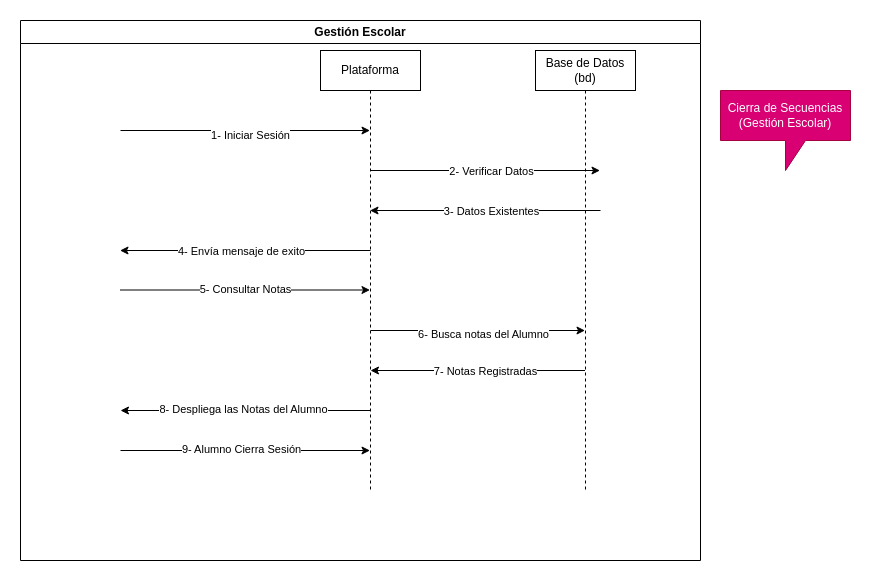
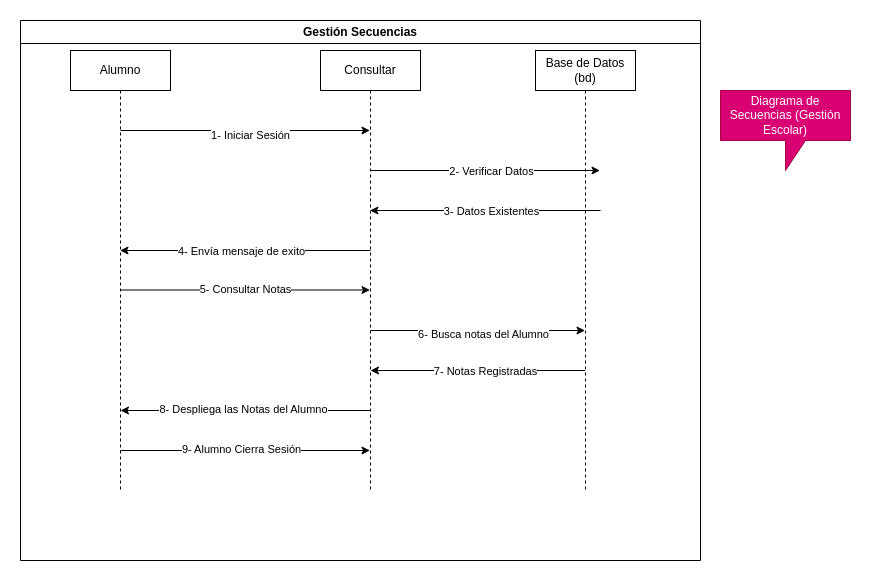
- <mxCell id="2" value="Gestión Escolar" style="swimlane;whiteSpace=wrap;html=1;" parent="1" vertex="1"><mxGeometry x="20" y="20" width="680" height="540" as="geometry" /></mxCell>
+ <mxCell id="2" value="Gestión Secuencias" style="swimlane;whiteSpace=wrap;html=1;" parent="1" vertex="1"><mxGeometry x="20" y="20" width="680" height="540" as="geometry" /></mxCell>
- <mxCell id="4" value="Plataforma" style="shape=umlLifeline;perimeter=lifelinePerimeter;whiteSpace=wrap;html=1;container=1;dropTarget=0;collapsible=0;recursiveResize=0;outlineConnect=0;portConstraint=eastwest;newEdgeStyle={&quot;edgeStyle&quot;:&quot;elbowEdgeStyle&quot;,&quot;elbow&quot;:&quot;vertical&quot;,&quot;curved&quot;:0,&quot;rounded&quot;:0};" parent="2" vertex="1"><mxGeometry x="300" y="30" width="100" height="440" as="geometry" /></mxCell>
+ <mxCell id="4" value="Consultar" style="shape=umlLifeline;perimeter=lifelinePerimeter;whiteSpace=wrap;html=1;container=1;dropTarget=0;collapsible=0;recursiveResize=0;outlineConnect=0;portConstraint=eastwest;newEdgeStyle={&quot;edgeStyle&quot;:&quot;elbowEdgeStyle&quot;,&quot;elbow&quot;:&quot;vertical&quot;,&quot;curved&quot;:0,&quot;rounded&quot;:0};" parent="2" vertex="1"><mxGeometry x="300" y="30" width="100" height="440" as="geometry" /></mxCell>
- <mxCell id="24" value="Cierra de Secuencias (Gestión Escolar)" style="shape=callout;whiteSpace=wrap;html=1;perimeter=calloutPerimeter;fillColor=#d80073;fontColor=#ffffff;strokeColor=#A50040;" vertex="1" parent="1"><mxGeometry x="720" y="90" width="130" height="80" as="geometry" /></mxCell>
+ <mxCell id="24" value="Diagrama de Secuencias (Gestión Escolar)" style="shape=callout;whiteSpace=wrap;html=1;perimeter=calloutPerimeter;fillColor=#d80073;fontColor=#ffffff;strokeColor=#A50040;" vertex="1" parent="1"><mxGeometry x="720" y="90" width="130" height="80" as="geometry" /></mxCell>
+ <mxCell id="3" value="Alumno" style="shape=umlLifeline;perimeter=lifelinePerimeter;whiteSpace=wrap;html=1;container=1;dropTarget=0;collapsible=0;recursiveResize=0;outlineConnect=0;portConstraint=eastwest;newEdgeStyle={&quot;edgeStyle&quot;:&quot;elbowEdgeStyle&quot;,&quot;elbow&quot;:&quot;vertical&quot;,&quot;curved&quot;:0,&quot;rounded&quot;:0};" parent="2" vertex="1"><mxGeometry x="50" y="30" width="100" height="440" as="geometry" /></mxCell>
